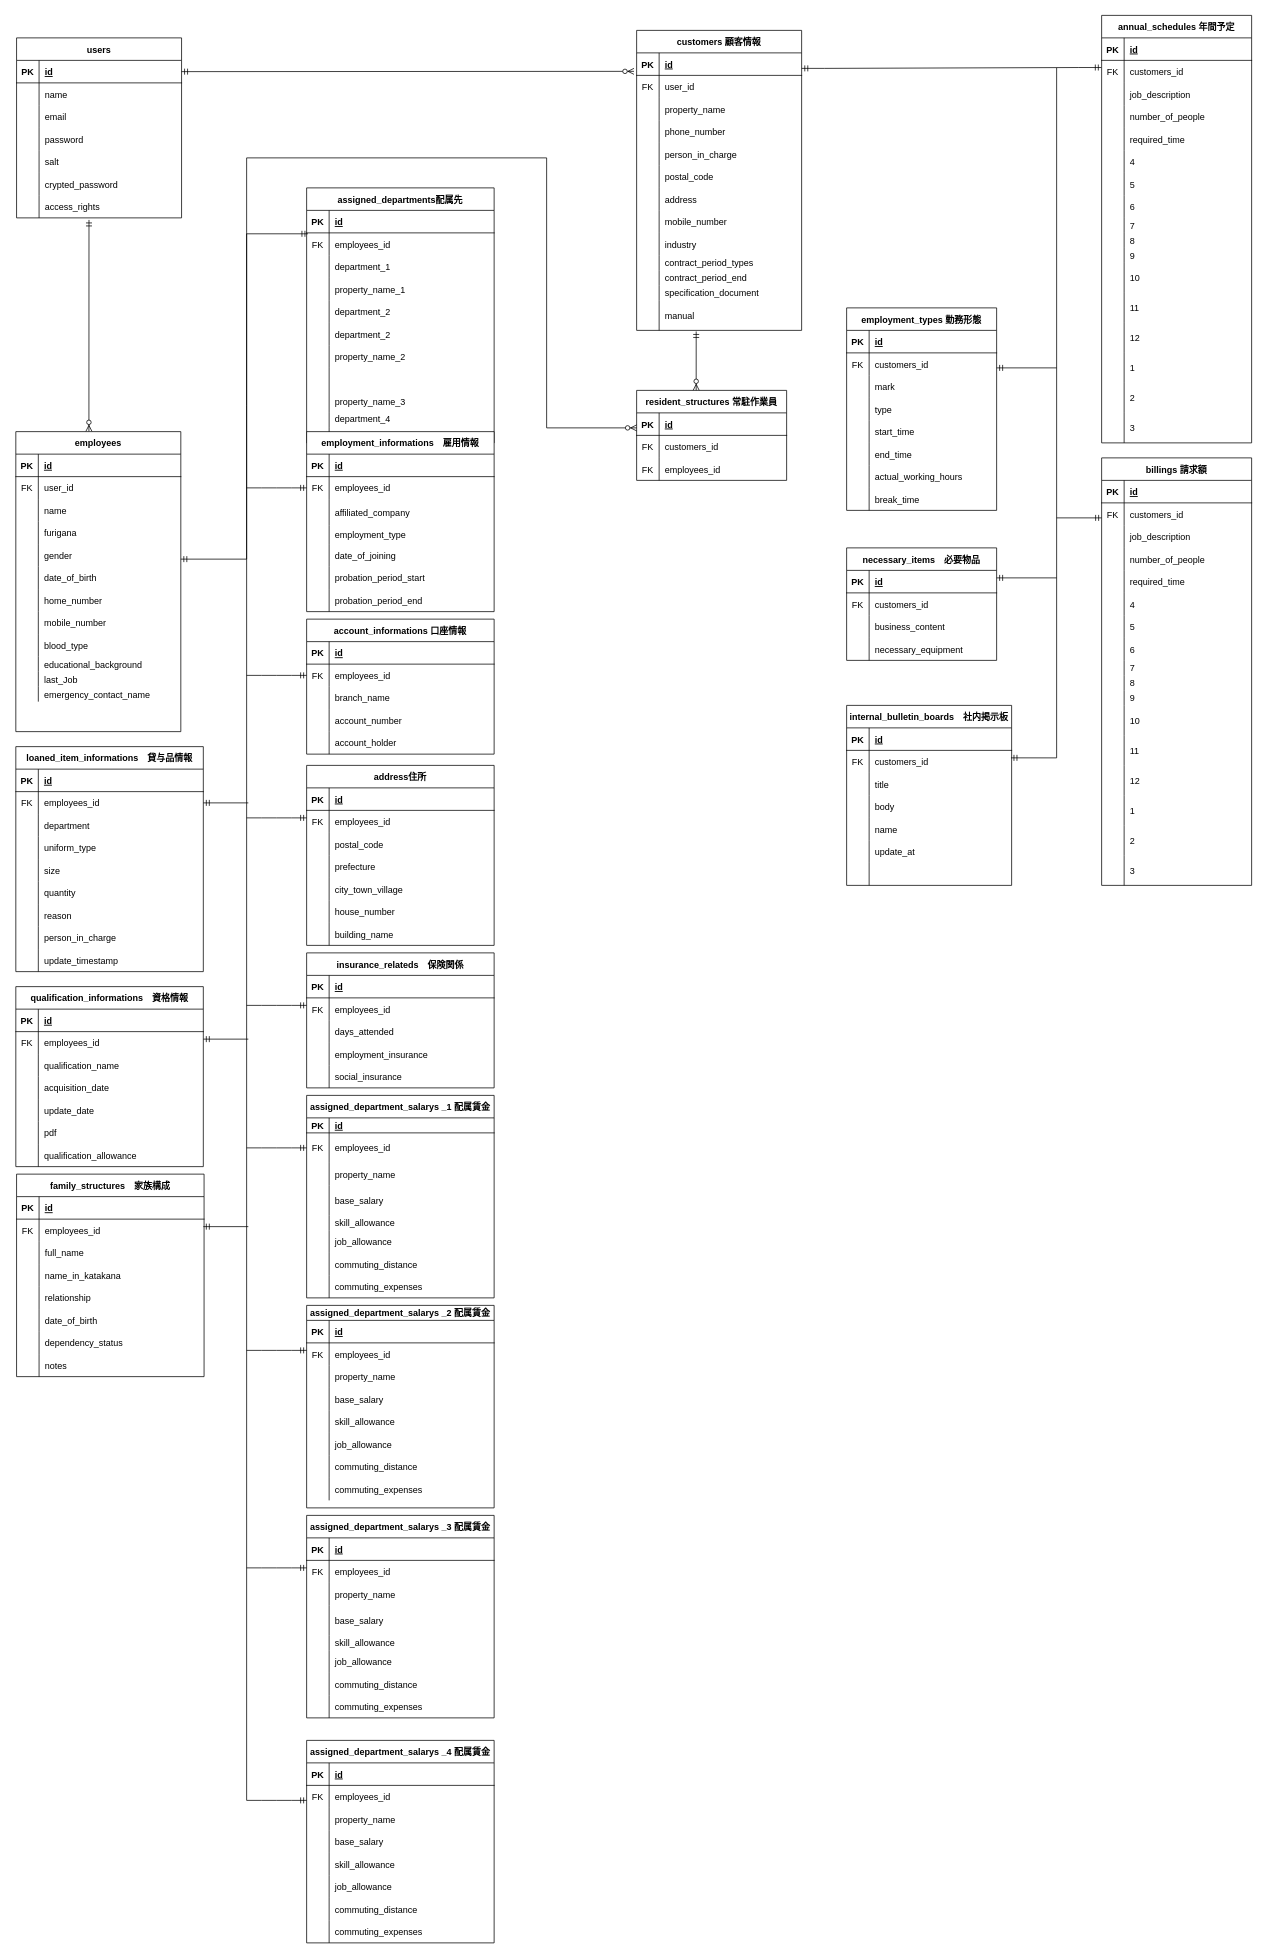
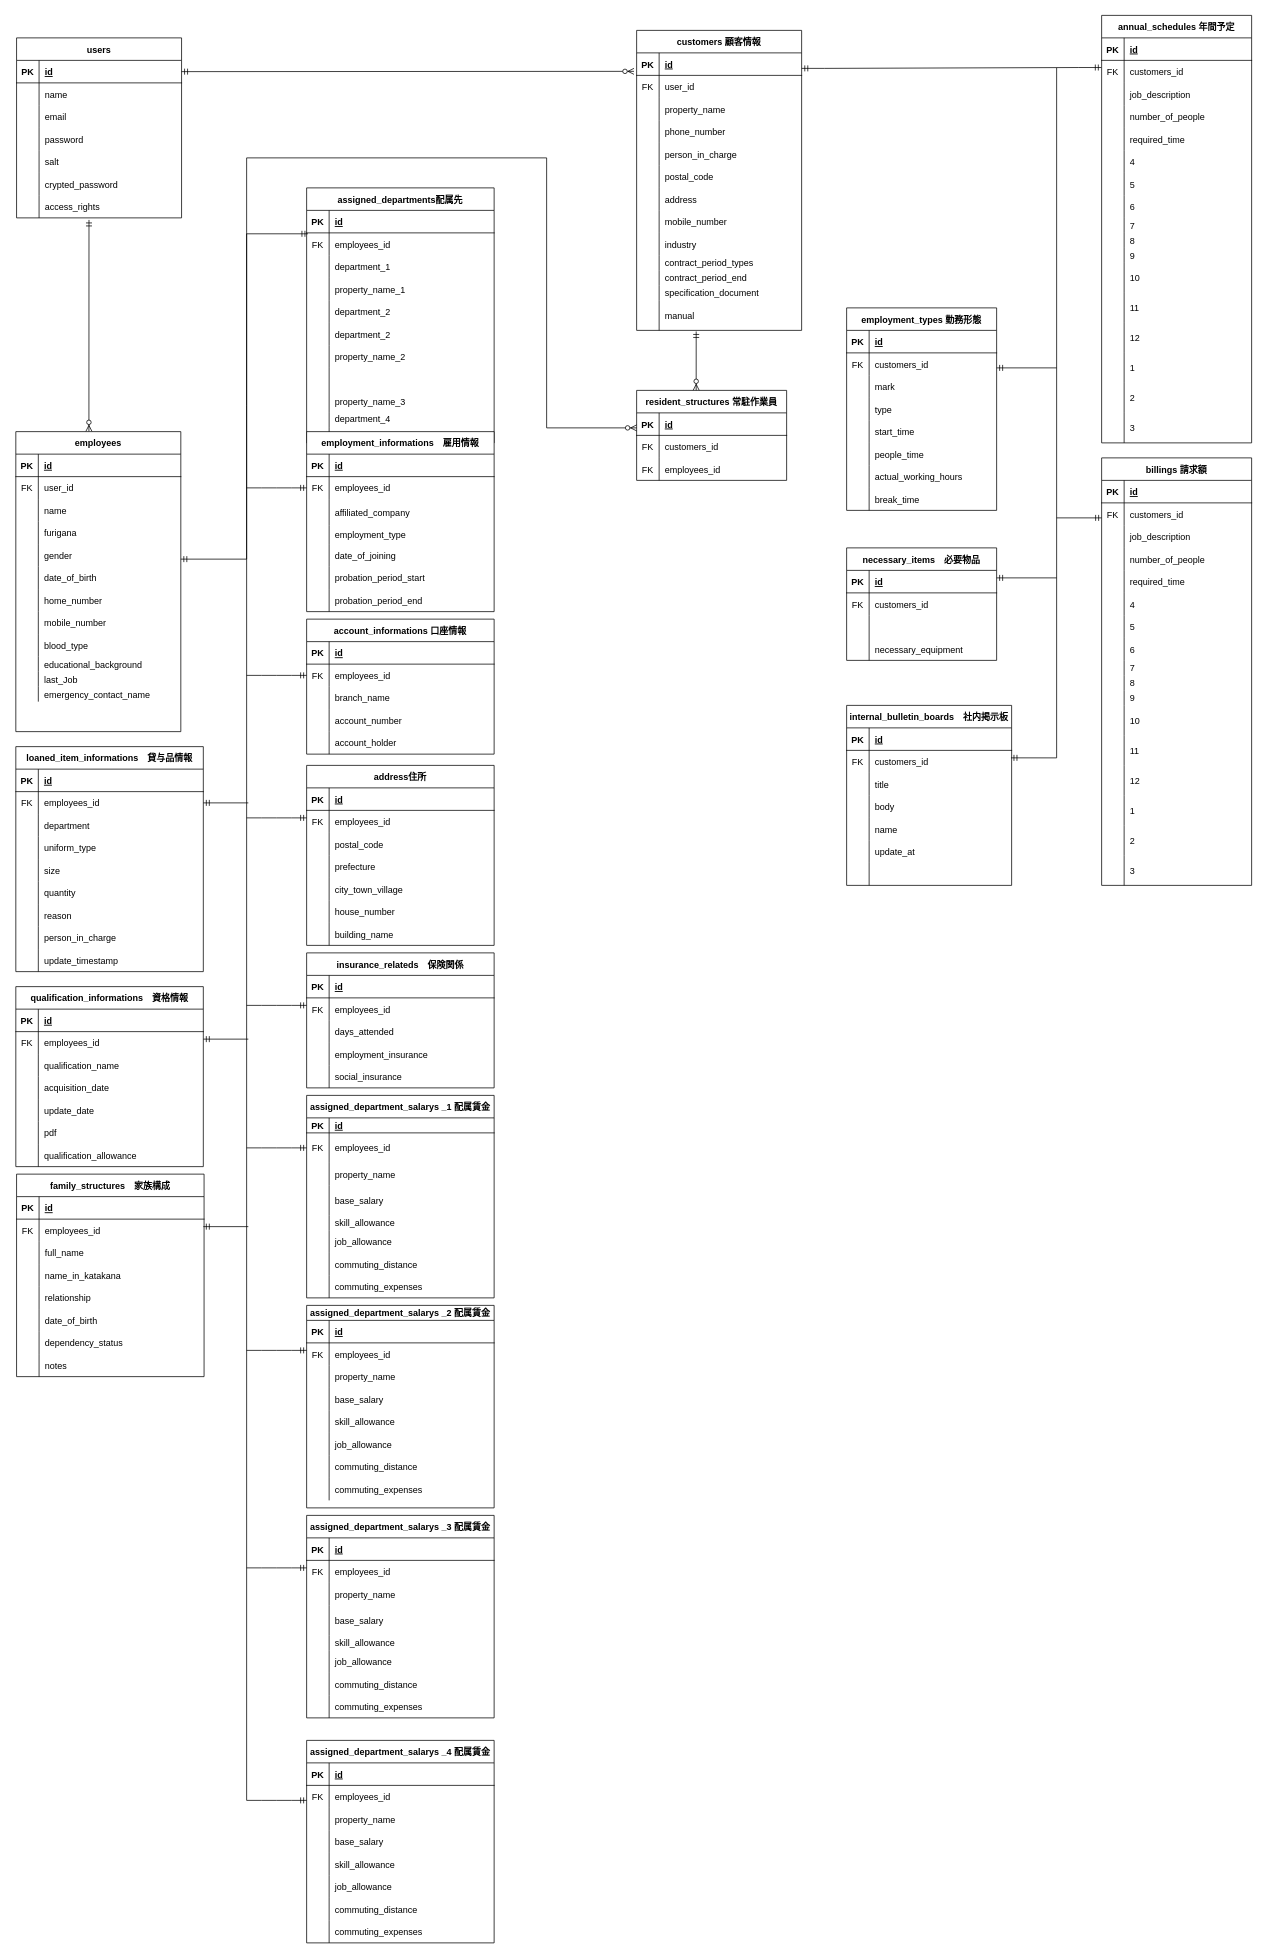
- <mxCell id="435" value="end_time" style="shape=partialRectangle;overflow=hidden;connectable=0;fillColor=none;top=0;left=0;bottom=0;right=0;align=left;spacingLeft=6;" vertex="1" parent="433"><mxGeometry x="30" width="170" height="30" as="geometry"><mxRectangle width="170" height="30" as="alternateBounds" /></mxGeometry></mxCell>
+ <mxCell id="435" value="people_time" style="shape=partialRectangle;overflow=hidden;connectable=0;fillColor=none;top=0;left=0;bottom=0;right=0;align=left;spacingLeft=6;" vertex="1" parent="433"><mxGeometry x="30" width="170" height="30" as="geometry"><mxRectangle width="170" height="30" as="alternateBounds" /></mxGeometry></mxCell>
- <mxCell id="513" value="business_content " style="shape=partialRectangle;overflow=hidden;connectable=0;fillColor=none;top=0;left=0;bottom=0;right=0;align=left;spacingLeft=6;" vertex="1" parent="511"><mxGeometry x="30" width="170" height="30" as="geometry"><mxRectangle width="170" height="30" as="alternateBounds" /></mxGeometry></mxCell>
